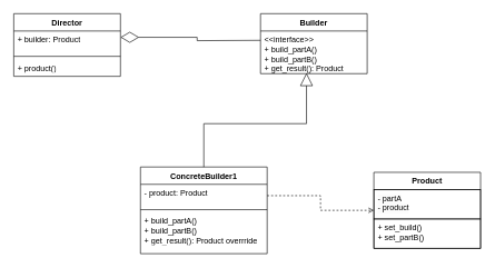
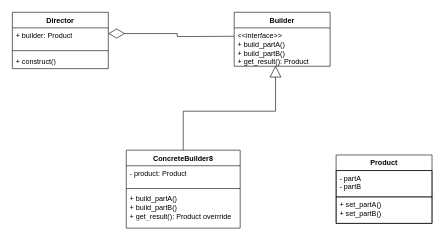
- <mxCell id="5" value="+ product()" style="text;strokeColor=none;fillColor=none;align=left;verticalAlign=top;spacingLeft=4;spacingRight=4;overflow=hidden;rotatable=0;points=[[0,0.5],[1,0.5]];portConstraint=eastwest;whiteSpace=wrap;html=1;" vertex="1" parent="2"><mxGeometry y="68" width="160" height="26" as="geometry" /></mxCell>
+ <mxCell id="5" value="+ construct()" style="text;strokeColor=none;fillColor=none;align=left;verticalAlign=top;spacingLeft=4;spacingRight=4;overflow=hidden;rotatable=0;points=[[0,0.5],[1,0.5]];portConstraint=eastwest;whiteSpace=wrap;html=1;" vertex="1" parent="2"><mxGeometry y="68" width="160" height="26" as="geometry" /></mxCell>
- <mxCell id="12" value="ConcreteBuilder1" style="swimlane;fontStyle=1;align=center;verticalAlign=top;childLayout=stackLayout;horizontal=1;startSize=26;horizontalStack=0;resizeParent=1;resizeParentMax=0;resizeLast=0;collapsible=1;marginBottom=0;whiteSpace=wrap;html=1;" vertex="1" parent="1"><mxGeometry x="210" y="250" width="190" height="130" as="geometry" /></mxCell>
+ <mxCell id="12" value="ConcreteBuilder8" style="swimlane;fontStyle=1;align=center;verticalAlign=top;childLayout=stackLayout;horizontal=1;startSize=26;horizontalStack=0;resizeParent=1;resizeParentMax=0;resizeLast=0;collapsible=1;marginBottom=0;whiteSpace=wrap;html=1;" vertex="1" parent="1"><mxGeometry x="210" y="250" width="190" height="130" as="geometry" /></mxCell>
- <mxCell id="17" style="edgeStyle=orthogonalEdgeStyle;rounded=0;orthogonalLoop=1;jettySize=auto;html=1;dashed=1;endArrow=open;endFill=0;" edge="1" parent="1" source="13" target="9"><mxGeometry relative="1" as="geometry" /></mxCell>
- <mxCell id="10" value="&lt;meta charset=&quot;utf-8&quot;&gt;&lt;span style=&quot;color: rgb(0, 0, 0); font-family: Helvetica; font-size: 12px; font-style: normal; font-variant-ligatures: normal; font-variant-caps: normal; font-weight: 400; letter-spacing: normal; orphans: 2; text-align: left; text-indent: 0px; text-transform: none; widows: 2; word-spacing: 0px; -webkit-text-stroke-width: 0px; white-space: normal; background-color: rgb(251, 251, 251); text-decoration-thickness: initial; text-decoration-style: initial; text-decoration-color: initial; display: inline !important; float: none;&quot;&gt;- partA&lt;/span&gt;&lt;div style=&quot;forced-color-adjust: none; color: rgb(0, 0, 0); font-family: Helvetica; font-size: 12px; font-style: normal; font-variant-ligatures: normal; font-variant-caps: normal; font-weight: 400; letter-spacing: normal; orphans: 2; text-align: left; text-indent: 0px; text-transform: none; widows: 2; word-spacing: 0px; -webkit-text-stroke-width: 0px; white-space: normal; background-color: rgb(251, 251, 251); text-decoration-thickness: initial; text-decoration-style: initial; text-decoration-color: initial;&quot;&gt;- product&lt;/div&gt;" style="text;strokeColor=default;fillColor=none;align=left;verticalAlign=top;spacingLeft=4;spacingRight=4;overflow=hidden;rotatable=0;points=[[0,0.5],[1,0.5]];portConstraint=eastwest;whiteSpace=wrap;html=1;" vertex="1" parent="9"><mxGeometry y="26" width="160" height="44" as="geometry" /></mxCell>
+ <mxCell id="10" value="&lt;meta charset=&quot;utf-8&quot;&gt;&lt;span style=&quot;color: rgb(0, 0, 0); font-family: Helvetica; font-size: 12px; font-style: normal; font-variant-ligatures: normal; font-variant-caps: normal; font-weight: 400; letter-spacing: normal; orphans: 2; text-align: left; text-indent: 0px; text-transform: none; widows: 2; word-spacing: 0px; -webkit-text-stroke-width: 0px; white-space: normal; background-color: rgb(251, 251, 251); text-decoration-thickness: initial; text-decoration-style: initial; text-decoration-color: initial; display: inline !important; float: none;&quot;&gt;- partA&lt;/span&gt;&lt;div style=&quot;forced-color-adjust: none; color: rgb(0, 0, 0); font-family: Helvetica; font-size: 12px; font-style: normal; font-variant-ligatures: normal; font-variant-caps: normal; font-weight: 400; letter-spacing: normal; orphans: 2; text-align: left; text-indent: 0px; text-transform: none; widows: 2; word-spacing: 0px; -webkit-text-stroke-width: 0px; white-space: normal; background-color: rgb(251, 251, 251); text-decoration-thickness: initial; text-decoration-style: initial; text-decoration-color: initial;&quot;&gt;- partB&lt;/div&gt;" style="text;strokeColor=default;fillColor=none;align=left;verticalAlign=top;spacingLeft=4;spacingRight=4;overflow=hidden;rotatable=0;points=[[0,0.5],[1,0.5]];portConstraint=eastwest;whiteSpace=wrap;html=1;" vertex="1" parent="9"><mxGeometry y="26" width="160" height="44" as="geometry" /></mxCell>
- <mxCell id="11" value="+ set_build()&lt;div&gt;+ set_partB()&lt;/div&gt;" style="text;strokeColor=default;fillColor=none;align=left;verticalAlign=top;spacingLeft=4;spacingRight=4;overflow=hidden;rotatable=0;points=[[0,0.5],[1,0.5]];portConstraint=eastwest;whiteSpace=wrap;html=1;" vertex="1" parent="9"><mxGeometry y="70" width="160" height="44" as="geometry" /></mxCell>
+ <mxCell id="11" value="+ set_partA()&lt;div&gt;+ set_partB()&lt;/div&gt;" style="text;strokeColor=default;fillColor=none;align=left;verticalAlign=top;spacingLeft=4;spacingRight=4;overflow=hidden;rotatable=0;points=[[0,0.5],[1,0.5]];portConstraint=eastwest;whiteSpace=wrap;html=1;" vertex="1" parent="9"><mxGeometry y="70" width="160" height="44" as="geometry" /></mxCell>
